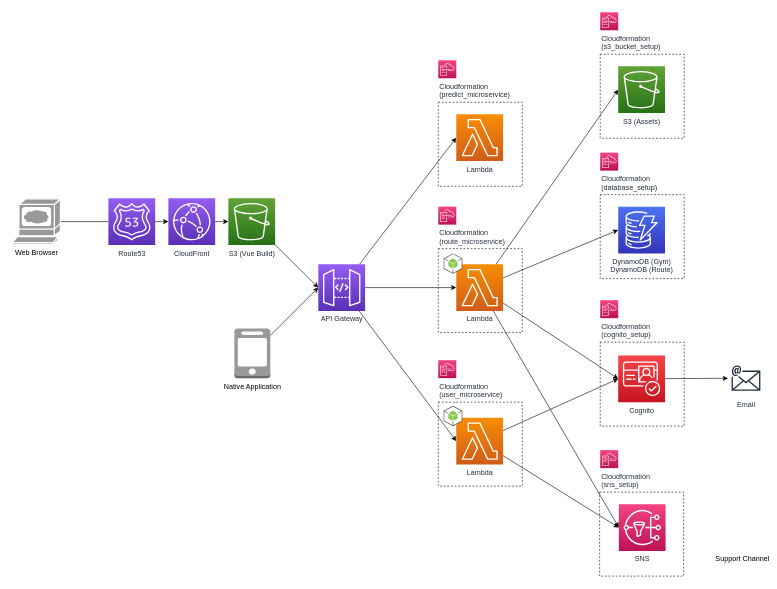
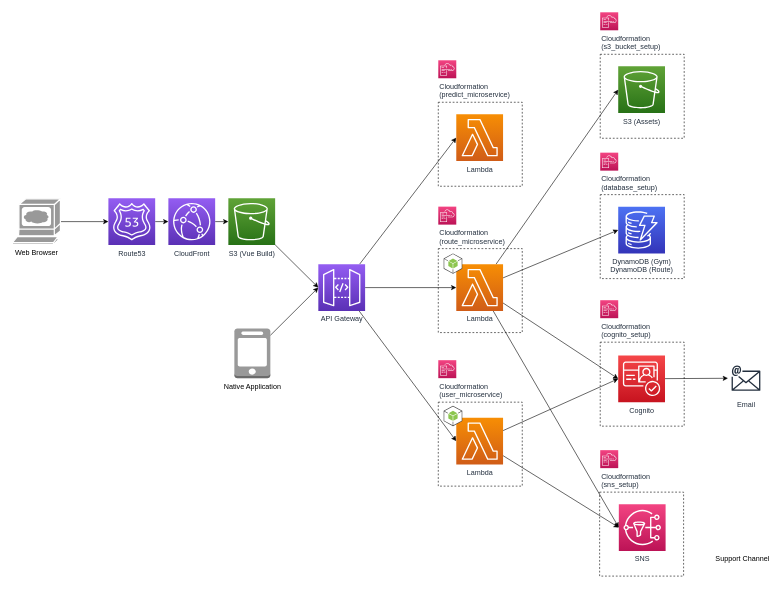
- <mxCell id="13" style="edgeStyle=none;rounded=0;orthogonalLoop=1;jettySize=auto;html=1;endArrow=none;" parent="1" source="14" target="10" edge="1"><mxGeometry relative="1" as="geometry" /></mxCell>
+ <mxCell id="13" style="edgeStyle=none;rounded=0;orthogonalLoop=1;jettySize=auto;html=1;" parent="1" source="14" target="10" edge="1"><mxGeometry relative="1" as="geometry" /></mxCell>
